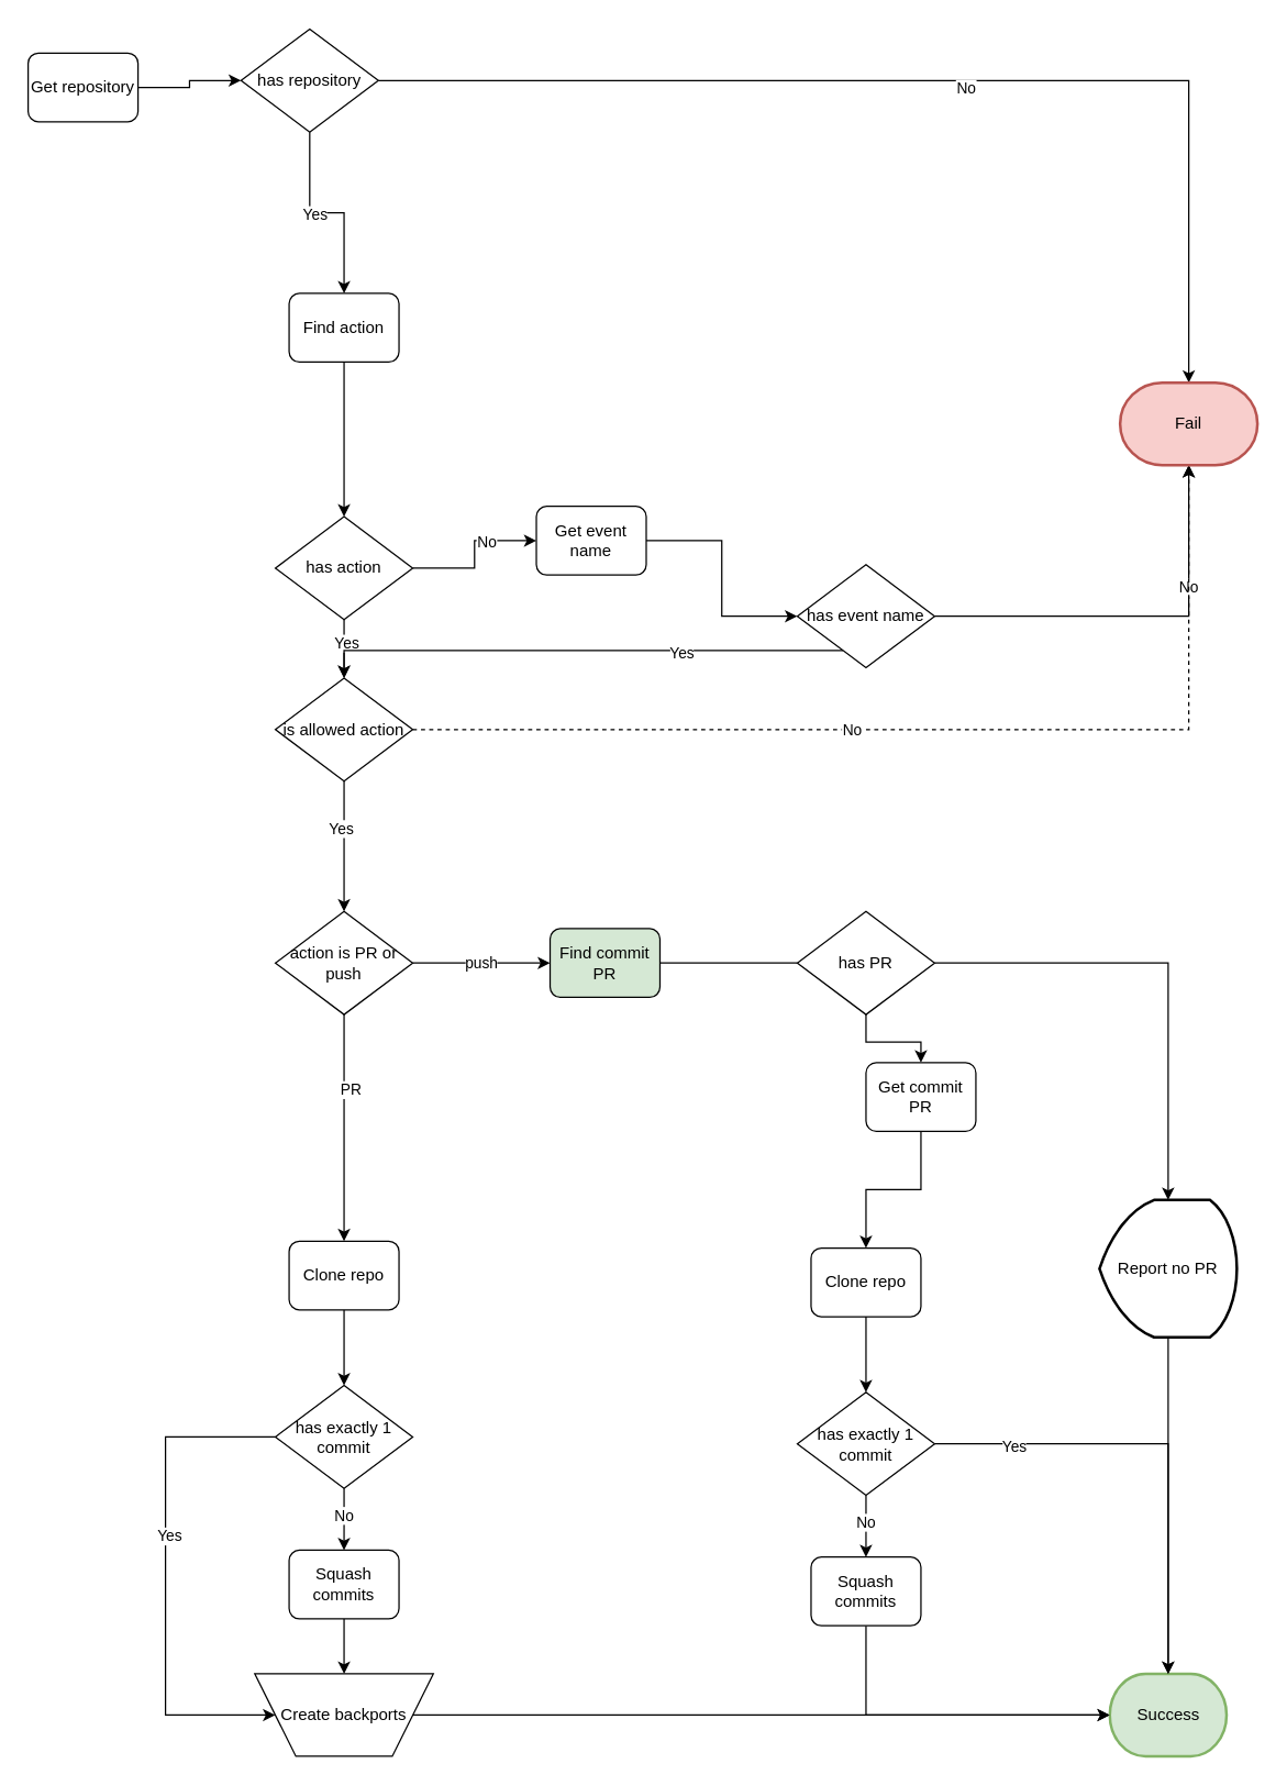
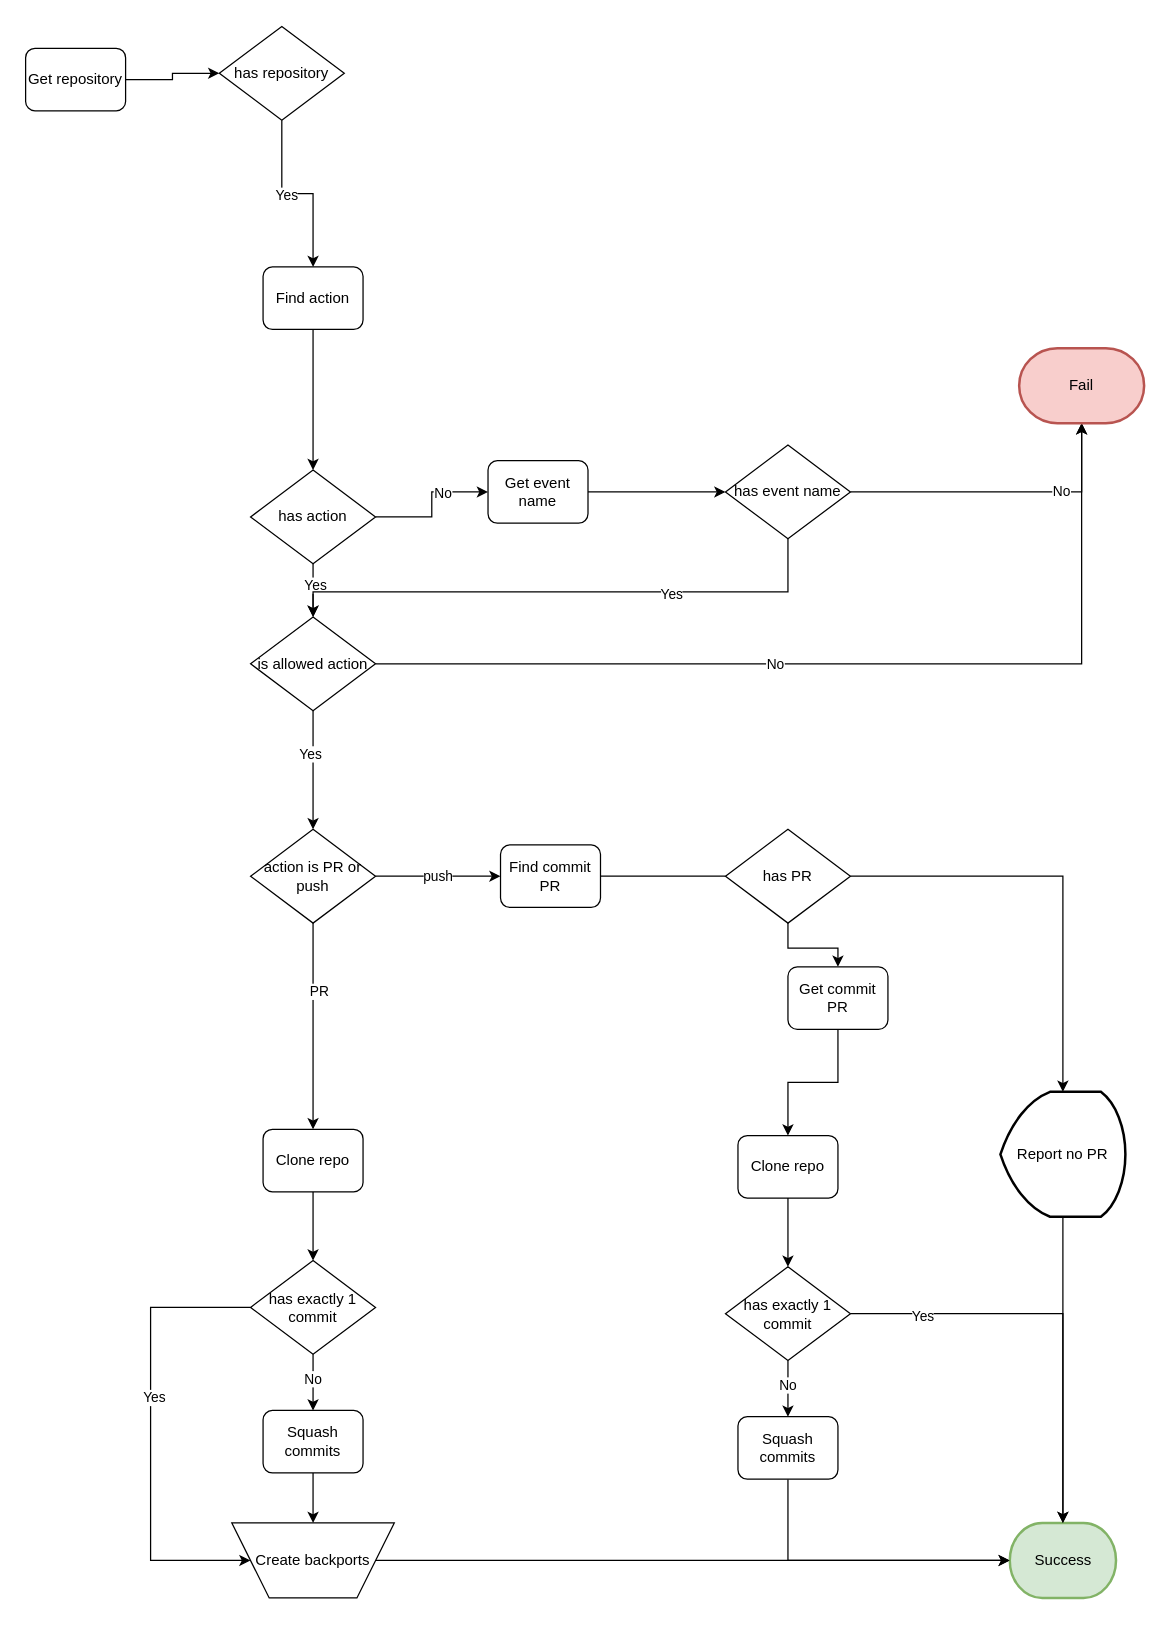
- <mxCell id="4" style="edgeStyle=orthogonalEdgeStyle;rounded=0;orthogonalLoop=1;jettySize=auto;html=1;" edge="1" parent="1" source="8" target="28"><mxGeometry relative="1" as="geometry" /></mxCell>
- <mxCell id="5" value="No" style="edgeLabel;html=1;align=center;verticalAlign=middle;resizable=0;points=[];" vertex="1" connectable="0" parent="4"><mxGeometry x="0.054" y="-5" relative="1" as="geometry"><mxPoint as="offset" /></mxGeometry></mxCell>
- <mxCell id="22" value="has event name" style="rhombus;whiteSpace=wrap;html=1;strokeColor=#000000;fillColor=#FFFFFF;" vertex="1" parent="1"><mxGeometry x="580" y="410.5" width="100" height="75" as="geometry" /></mxCell>
+ <mxCell id="22" value="has event name" style="rhombus;whiteSpace=wrap;html=1;strokeColor=#000000;fillColor=#FFFFFF;" vertex="1" parent="1"><mxGeometry x="580" y="355.5" width="100" height="75" as="geometry" /></mxCell>
- <mxCell id="23" style="edgeStyle=orthogonalEdgeStyle;rounded=0;orthogonalLoop=1;jettySize=auto;html=1;dashed=1;" edge="1" parent="1" source="27" target="28"><mxGeometry relative="1" as="geometry" /></mxCell>
+ <mxCell id="23" style="edgeStyle=orthogonalEdgeStyle;rounded=0;orthogonalLoop=1;jettySize=auto;html=1;" edge="1" parent="1" source="27" target="28"><mxGeometry relative="1" as="geometry" /></mxCell>
- <mxCell id="54" value="Find commit PR" style="rounded=1;whiteSpace=wrap;html=1;fillColor=#d5e8d4;" vertex="1" parent="1"><mxGeometry x="400" y="675.5" width="80" height="50" as="geometry" /></mxCell>
+ <mxCell id="54" value="Find commit PR" style="rounded=1;whiteSpace=wrap;html=1;fillColor=#FFFFFF;" vertex="1" parent="1"><mxGeometry x="400" y="675.5" width="80" height="50" as="geometry" /></mxCell>
